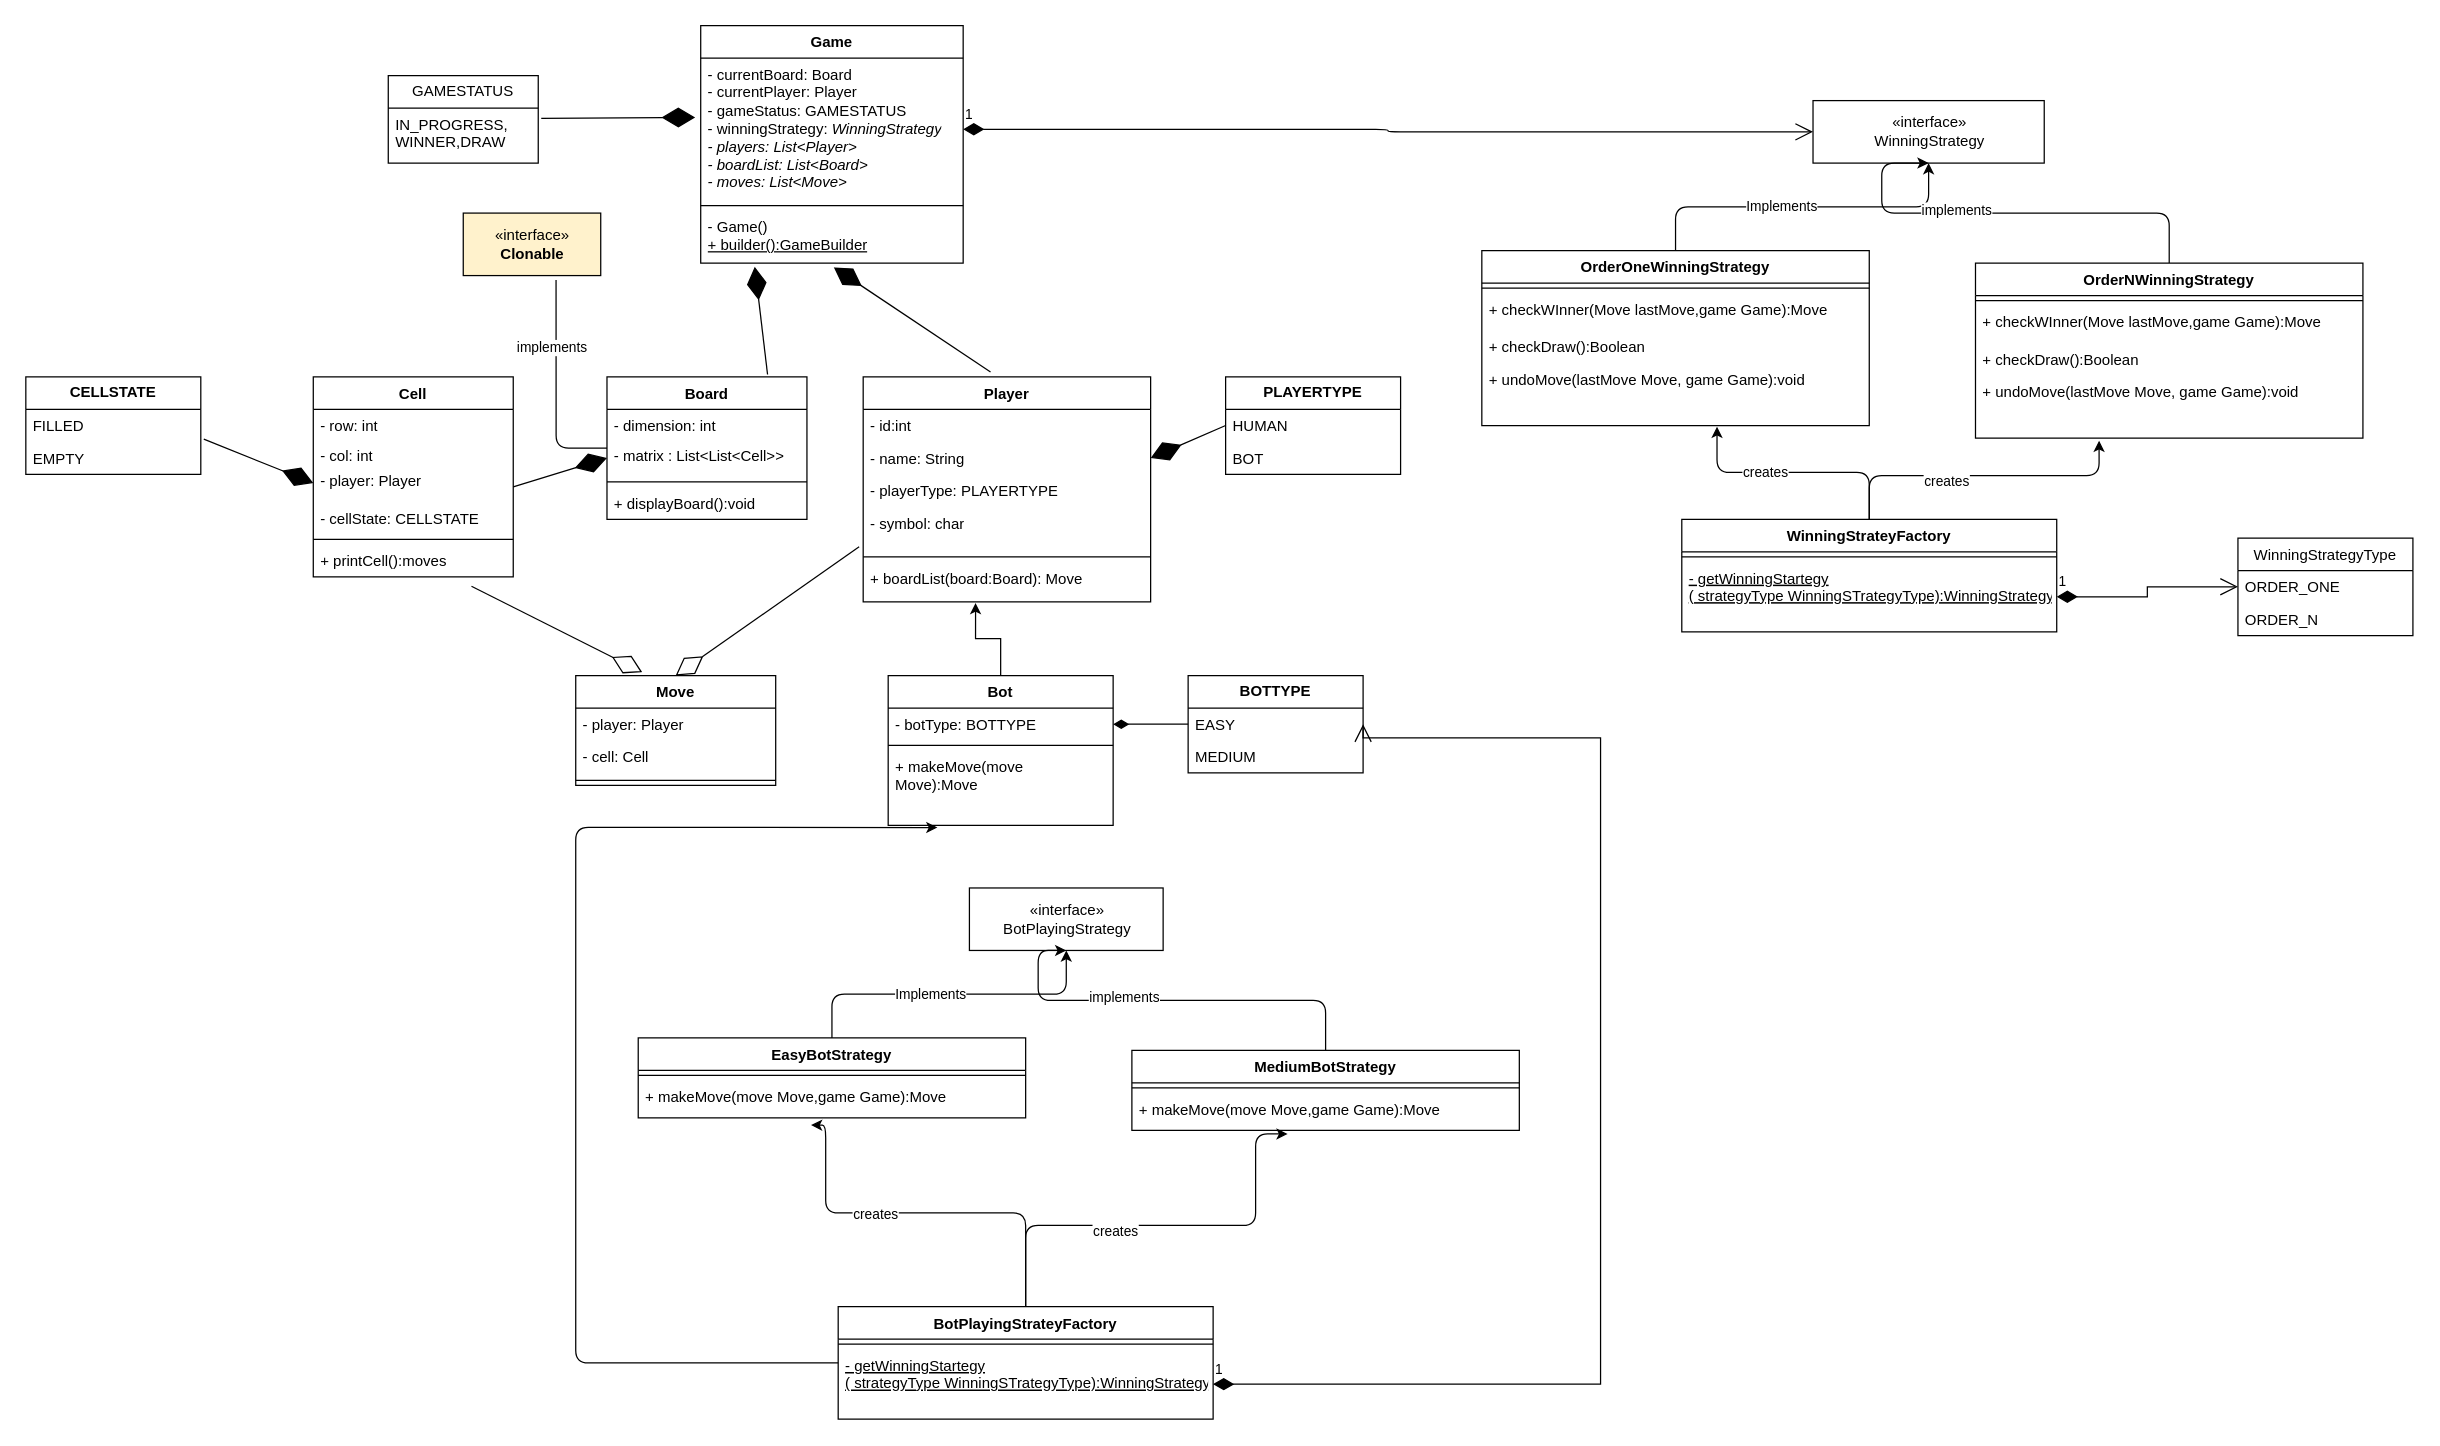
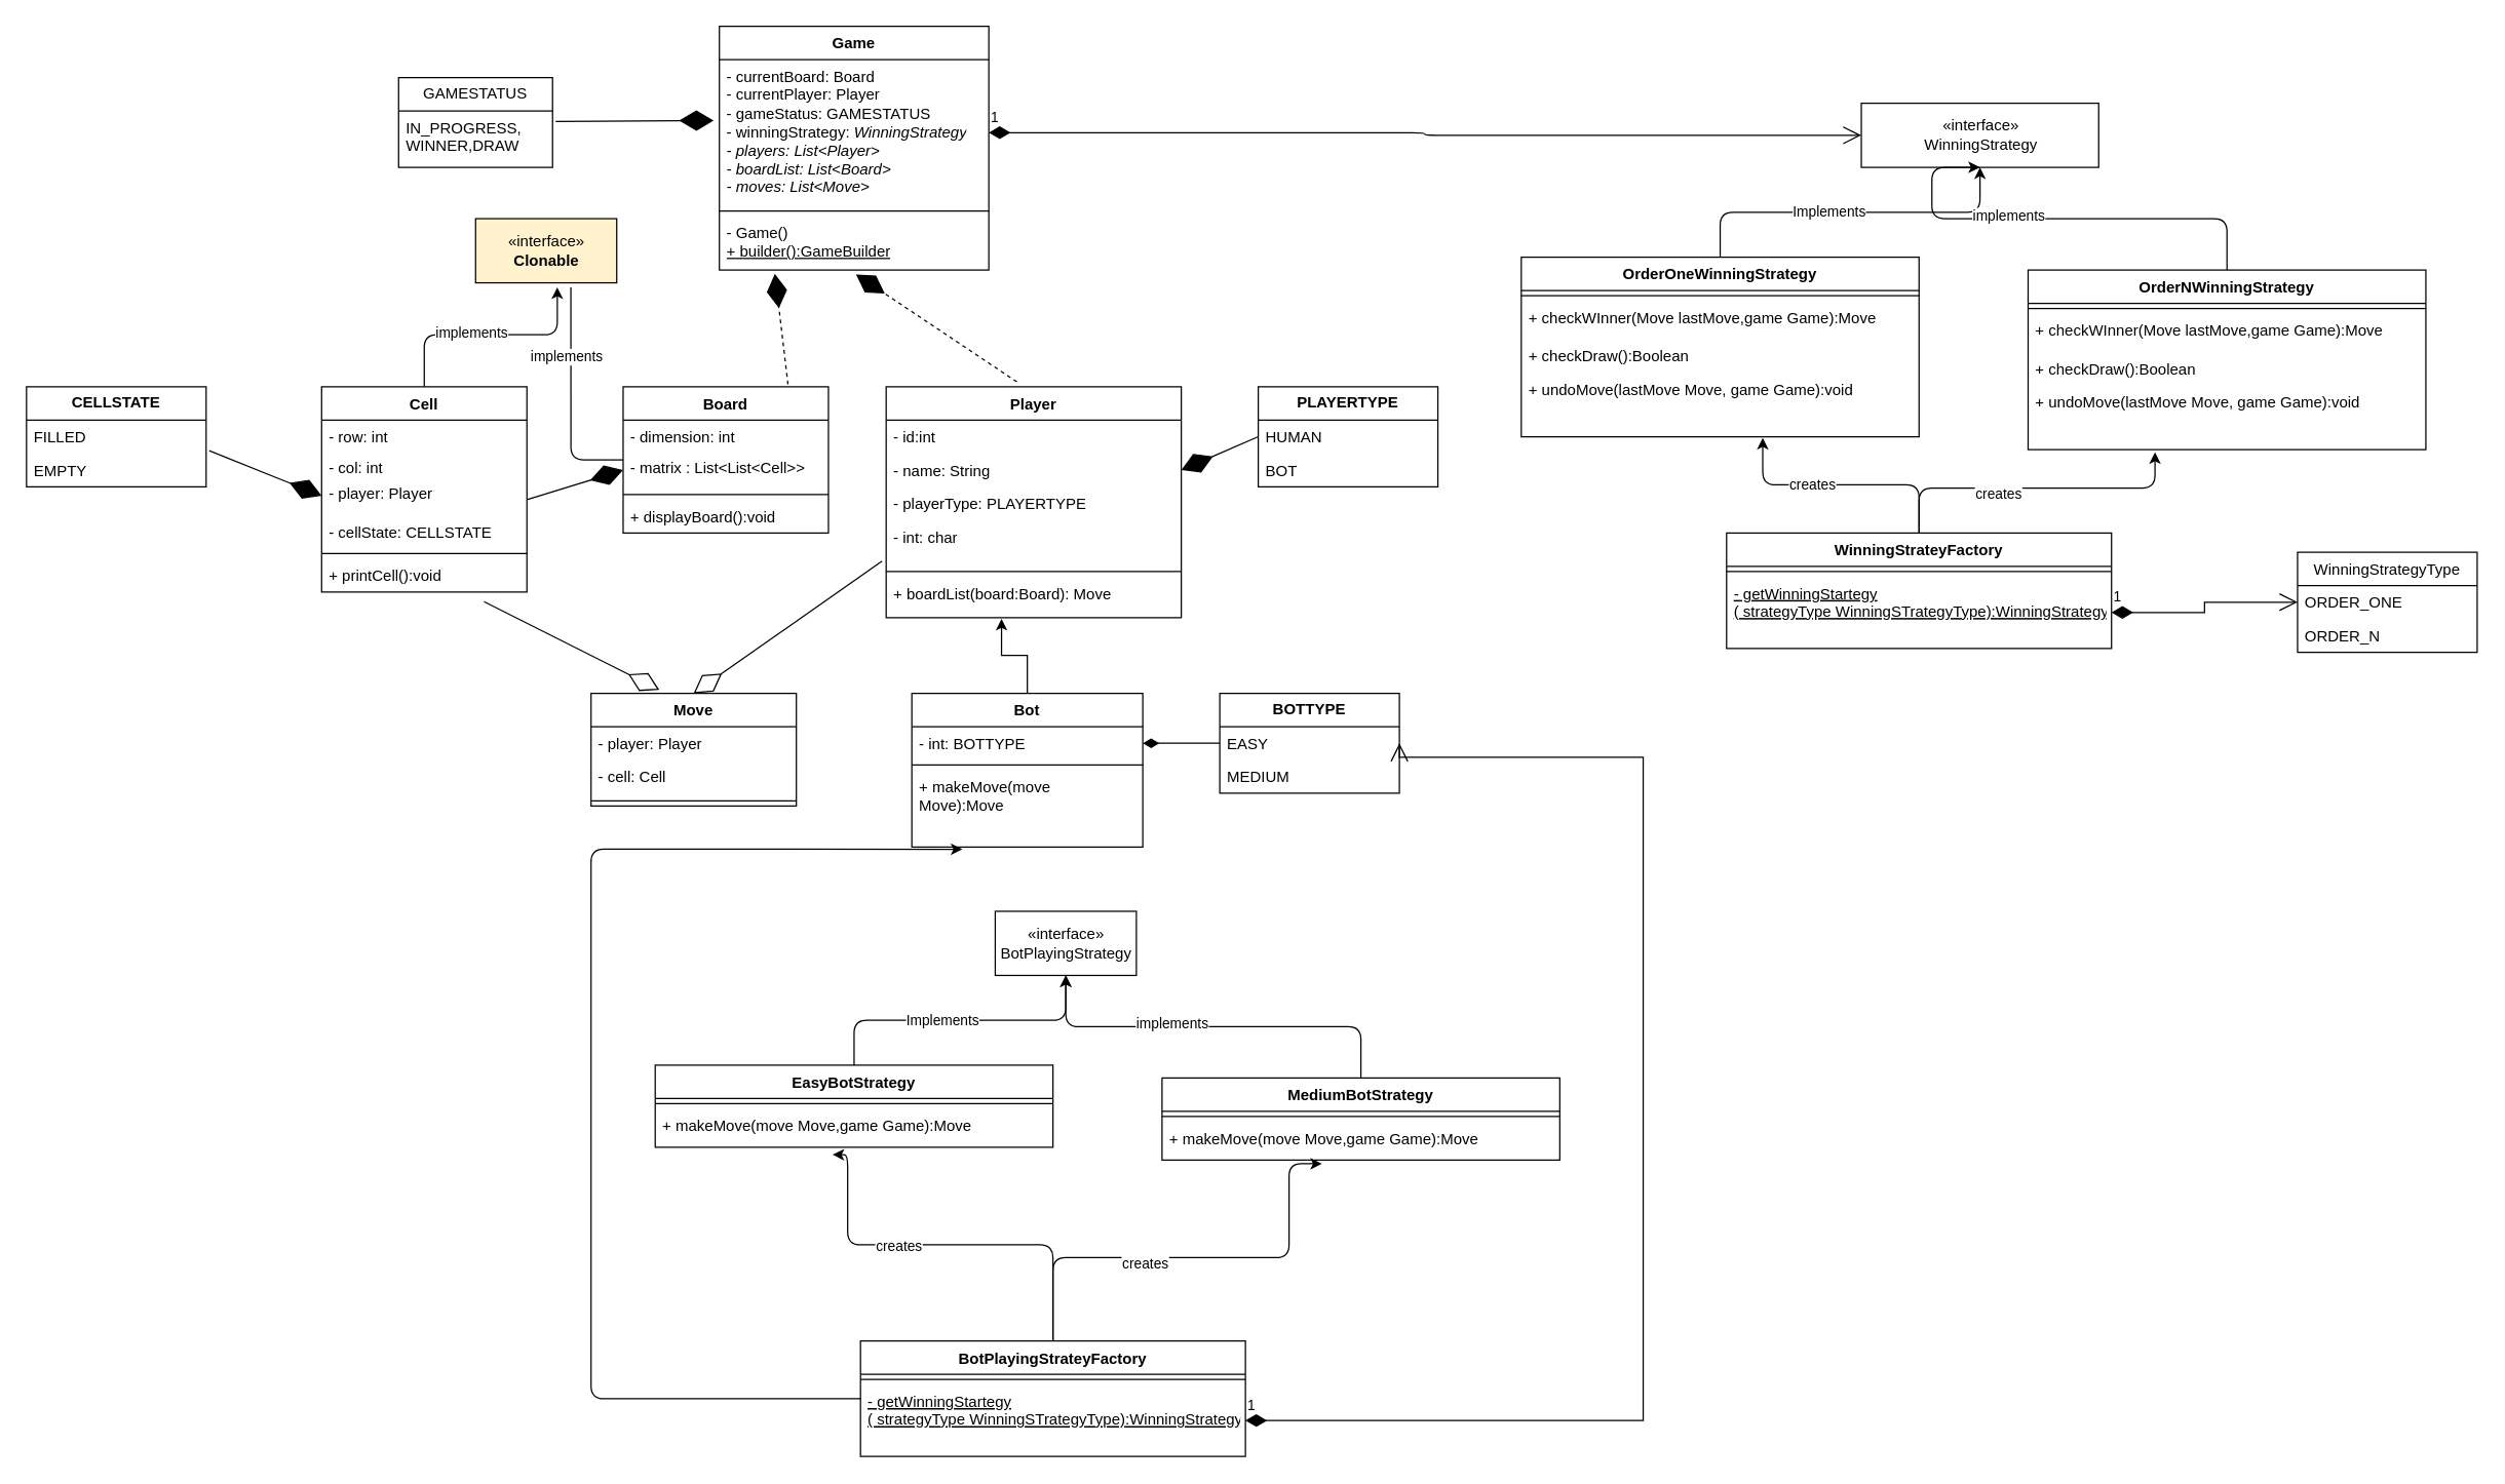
+ <mxCell id="26" style="edgeStyle=orthogonalEdgeStyle;rounded=1;orthogonalLoop=1;jettySize=auto;html=1;entryX=0.579;entryY=1.071;entryDx=0;entryDy=0;entryPerimeter=0;" edge="1" parent="1" source="28" target="85"><mxGeometry relative="1" as="geometry" /></mxCell>
+ <mxCell id="27" value="implements" style="edgeLabel;html=1;align=center;verticalAlign=middle;resizable=0;points=[];" vertex="1" connectable="0" parent="26"><mxGeometry x="-0.135" y="2" relative="1" as="geometry"><mxPoint x="-1" as="offset" /></mxGeometry></mxCell>
- <mxCell id="52" value="" style="endArrow=diamondThin;endFill=1;endSize=24;html=1;rounded=0;exitX=0.443;exitY=-0.021;exitDx=0;exitDy=0;entryX=0.507;entryY=1.081;entryDx=0;entryDy=0;entryPerimeter=0;exitPerimeter=0;" parent="1" source="13" target="5" edge="1"><mxGeometry width="160" relative="1" as="geometry"><mxPoint x="907.94" y="545.62" as="sourcePoint" /><mxPoint x="645" y="189.996" as="targetPoint" /><Array as="points" /></mxGeometry></mxCell>
+ <mxCell id="52" value="" style="endArrow=diamondThin;endFill=1;endSize=24;html=1;rounded=0;exitX=0.443;exitY=-0.021;exitDx=0;exitDy=0;entryX=0.507;entryY=1.081;entryDx=0;entryDy=0;entryPerimeter=0;exitPerimeter=0;dashed=1;" parent="1" source="13" target="5" edge="1"><mxGeometry width="160" relative="1" as="geometry"><mxPoint x="907.94" y="545.62" as="sourcePoint" /><mxPoint x="645" y="189.996" as="targetPoint" /><Array as="points" /></mxGeometry></mxCell>
- <mxCell id="51" value="" style="endArrow=diamondThin;endFill=1;endSize=24;html=1;rounded=0;exitX=0.803;exitY=-0.016;exitDx=0;exitDy=0;entryX=0.206;entryY=1.071;entryDx=0;entryDy=0;entryPerimeter=0;exitPerimeter=0;" parent="1" source="8" target="5" edge="1"><mxGeometry width="160" relative="1" as="geometry"><mxPoint x="430" y="538.37" as="sourcePoint" /><mxPoint x="517.9" y="109.998" as="targetPoint" /><Array as="points" /></mxGeometry></mxCell>
+ <mxCell id="51" value="" style="endArrow=diamondThin;endFill=1;endSize=24;html=1;rounded=0;exitX=0.803;exitY=-0.016;exitDx=0;exitDy=0;entryX=0.206;entryY=1.071;entryDx=0;entryDy=0;entryPerimeter=0;exitPerimeter=0;dashed=1;" parent="1" source="8" target="5" edge="1"><mxGeometry width="160" relative="1" as="geometry"><mxPoint x="430" y="538.37" as="sourcePoint" /><mxPoint x="517.9" y="109.998" as="targetPoint" /><Array as="points" /></mxGeometry></mxCell>
- <mxCell id="17" value="- symbol: char" style="text;strokeColor=none;fillColor=none;align=left;verticalAlign=top;spacingLeft=4;spacingRight=4;overflow=hidden;rotatable=0;points=[[0,0.5],[1,0.5]];portConstraint=eastwest;whiteSpace=wrap;html=1;" parent="13" vertex="1"><mxGeometry y="104" width="230" height="36" as="geometry" /></mxCell>
+ <mxCell id="17" value="- int: char" style="text;strokeColor=none;fillColor=none;align=left;verticalAlign=top;spacingLeft=4;spacingRight=4;overflow=hidden;rotatable=0;points=[[0,0.5],[1,0.5]];portConstraint=eastwest;whiteSpace=wrap;html=1;" parent="13" vertex="1"><mxGeometry y="104" width="230" height="36" as="geometry" /></mxCell>
- <mxCell id="34" value="+ printCell():moves" style="text;strokeColor=none;fillColor=none;align=left;verticalAlign=top;spacingLeft=4;spacingRight=4;overflow=hidden;rotatable=0;points=[[0,0.5],[1,0.5]];portConstraint=eastwest;whiteSpace=wrap;html=1;" parent="28" vertex="1"><mxGeometry y="134" width="160" height="26" as="geometry" /></mxCell>
+ <mxCell id="34" value="+ printCell():void" style="text;strokeColor=none;fillColor=none;align=left;verticalAlign=top;spacingLeft=4;spacingRight=4;overflow=hidden;rotatable=0;points=[[0,0.5],[1,0.5]];portConstraint=eastwest;whiteSpace=wrap;html=1;" parent="28" vertex="1"><mxGeometry y="134" width="160" height="26" as="geometry" /></mxCell>
- <mxCell id="43" value="- botType: BOTTYPE" style="text;strokeColor=none;fillColor=none;align=left;verticalAlign=top;spacingLeft=4;spacingRight=4;overflow=hidden;rotatable=0;points=[[0,0.5],[1,0.5]];portConstraint=eastwest;whiteSpace=wrap;html=1;" parent="42" vertex="1"><mxGeometry y="26" width="180" height="26" as="geometry" /></mxCell>
+ <mxCell id="43" value="- int: BOTTYPE" style="text;strokeColor=none;fillColor=none;align=left;verticalAlign=top;spacingLeft=4;spacingRight=4;overflow=hidden;rotatable=0;points=[[0,0.5],[1,0.5]];portConstraint=eastwest;whiteSpace=wrap;html=1;" parent="42" vertex="1"><mxGeometry y="26" width="180" height="26" as="geometry" /></mxCell>
- <mxCell id="86" value="«interface»&lt;br&gt;BotPlayingStrategy" style="html=1;" vertex="1" parent="1"><mxGeometry x="775" y="710" width="155" height="50" as="geometry" /></mxCell>
+ <mxCell id="86" value="«interface»&lt;br&gt;BotPlayingStrategy" style="html=1;" vertex="1" parent="1"><mxGeometry x="775" y="710" width="110" height="50" as="geometry" /></mxCell>
